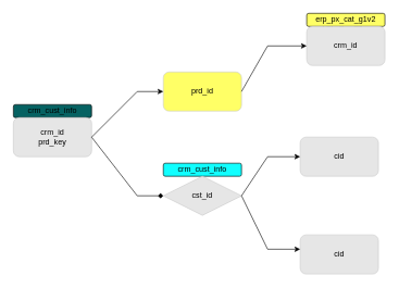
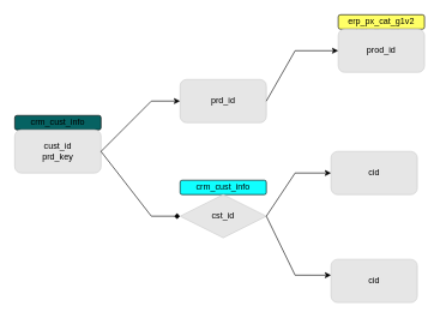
- <mxCell id="16" value="&lt;font style=&quot;color: rgb(0, 0, 0);&quot;&gt;crm_id&lt;/font&gt;" style="rounded=1;whiteSpace=wrap;html=1;strokeColor=#CCCCCC;fillColor=#E6E6E6;" parent="14" vertex="1"><mxGeometry y="20" width="120" height="60" as="geometry" /></mxCell>
+ <mxCell id="16" value="&lt;font style=&quot;color: rgb(0, 0, 0);&quot;&gt;prod_id&lt;/font&gt;" style="rounded=1;whiteSpace=wrap;html=1;strokeColor=#CCCCCC;fillColor=#E6E6E6;" parent="14" vertex="1"><mxGeometry y="20" width="120" height="60" as="geometry" /></mxCell>
- <mxCell id="11" value="&lt;font style=&quot;color: rgb(0, 0, 0);&quot;&gt;prd_id&lt;/font&gt;" style="rounded=1;whiteSpace=wrap;html=1;strokeColor=#CCCCCC;fillColor=#ffff66;" parent="10" vertex="1"><mxGeometry y="20" width="120" height="60" as="geometry" /></mxCell>
+ <mxCell id="11" value="&lt;font style=&quot;color: rgb(0, 0, 0);&quot;&gt;prd_id&lt;/font&gt;" style="rounded=1;whiteSpace=wrap;html=1;strokeColor=#CCCCCC;fillColor=#E6E6E6;" parent="10" vertex="1"><mxGeometry y="20" width="120" height="60" as="geometry" /></mxCell>
- <mxCell id="4" value="&lt;font style=&quot;color: rgb(0, 0, 0);&quot;&gt;crm_id&lt;br&gt;prd_key&lt;/font&gt;" style="rounded=1;whiteSpace=wrap;html=1;strokeColor=#CCCCCC;fillColor=#E6E6E6;" parent="2" vertex="1"><mxGeometry y="20" width="120" height="60" as="geometry" /></mxCell>
+ <mxCell id="4" value="&lt;font style=&quot;color: rgb(0, 0, 0);&quot;&gt;cust_id&lt;br&gt;prd_key&lt;/font&gt;" style="rounded=1;whiteSpace=wrap;html=1;strokeColor=#CCCCCC;fillColor=#E6E6E6;" parent="2" vertex="1"><mxGeometry y="20" width="120" height="60" as="geometry" /></mxCell>
